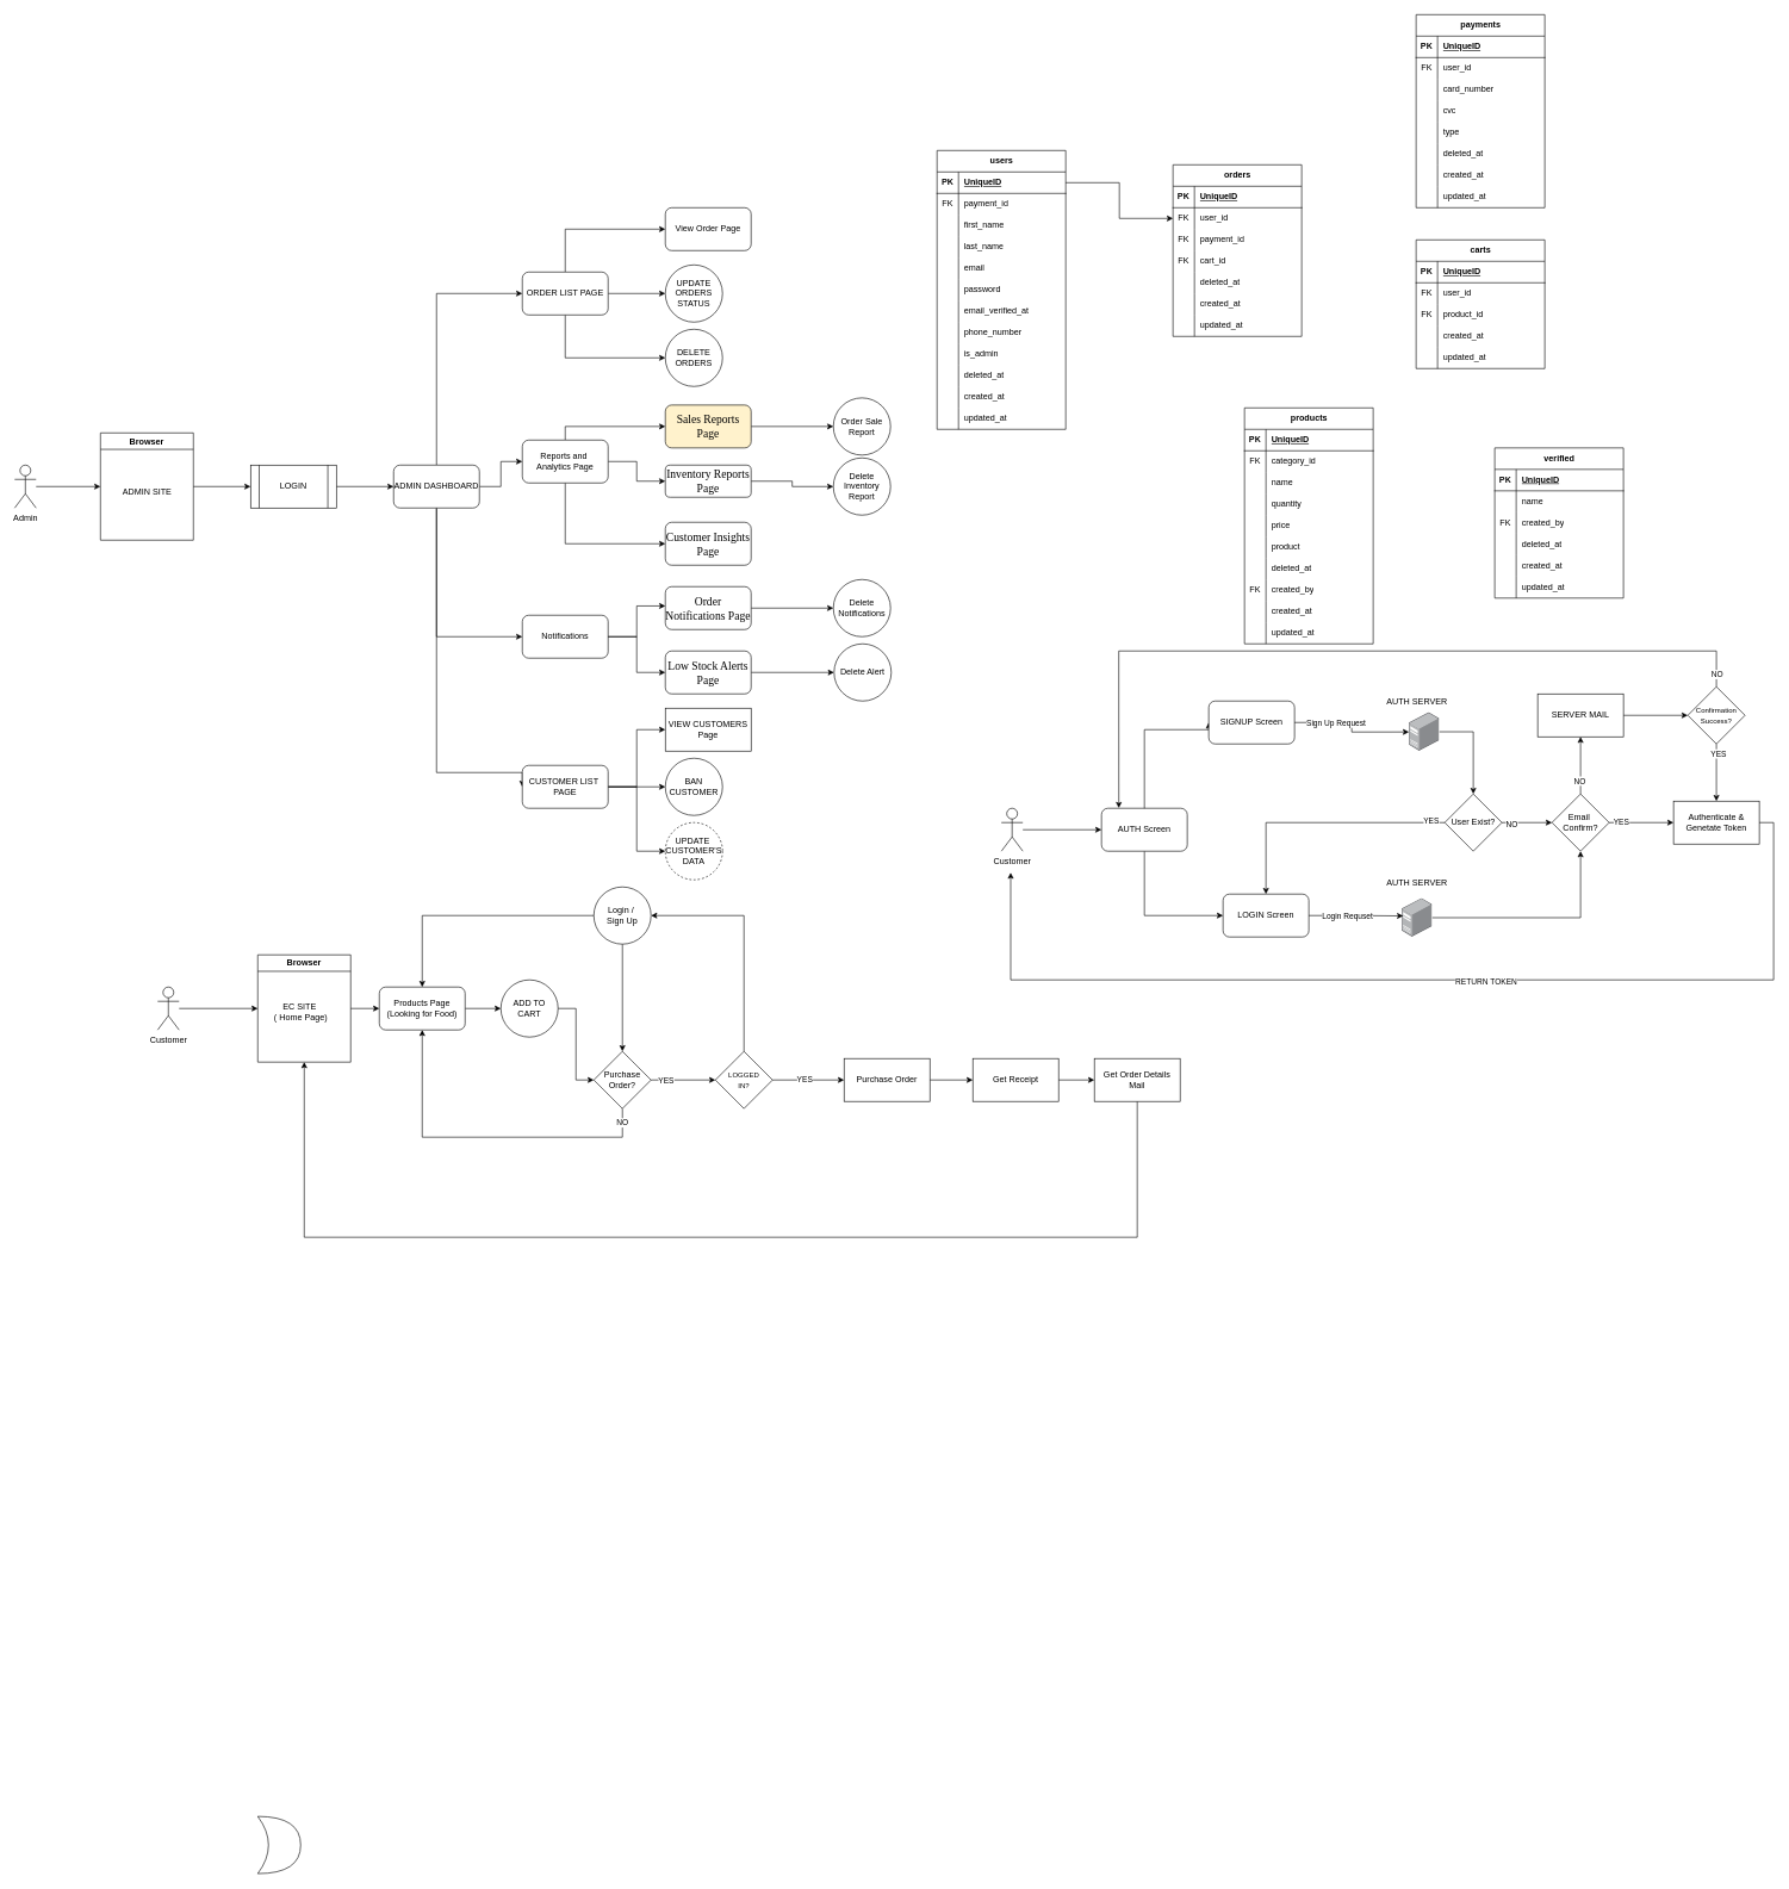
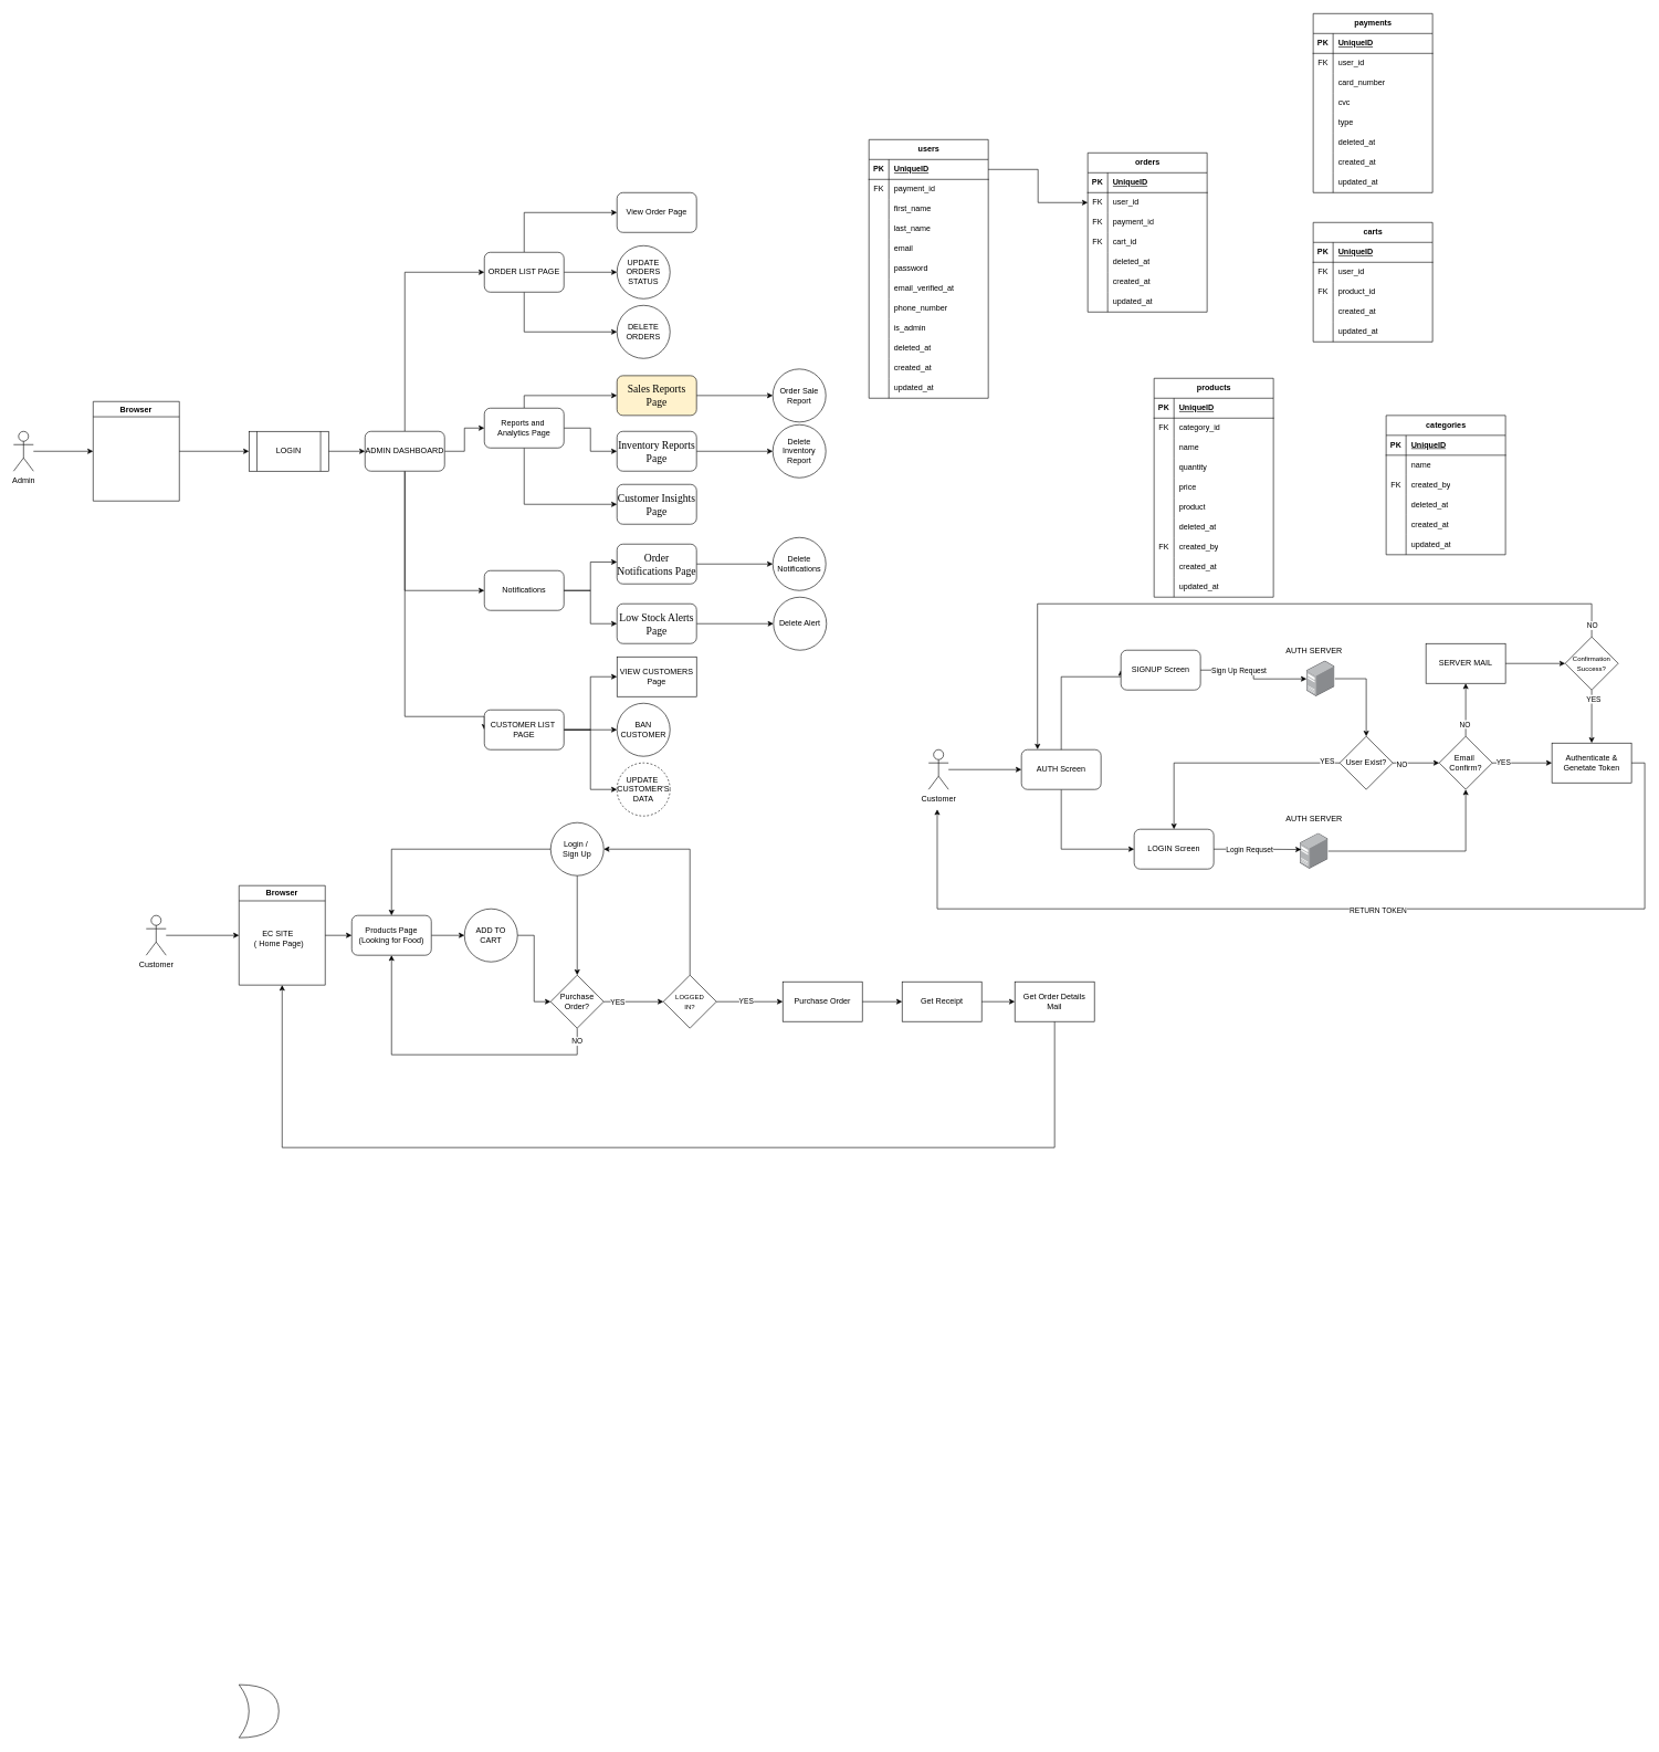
- <mxCell id="220" value="verified" style="shape=table;startSize=30;container=1;collapsible=1;childLayout=tableLayout;fixedRows=1;rowLines=0;fontStyle=1;align=center;resizeLast=1;html=1;" vertex="1" parent="1"><mxGeometry x="2090" y="626" width="180" height="210" as="geometry" /></mxCell>
+ <mxCell id="220" value="categories" style="shape=table;startSize=30;container=1;collapsible=1;childLayout=tableLayout;fixedRows=1;rowLines=0;fontStyle=1;align=center;resizeLast=1;html=1;" vertex="1" parent="1"><mxGeometry x="2090" y="626" width="180" height="210" as="geometry" /></mxCell>
- <mxCell id="63" value="&lt;span style=&quot;font-family: -webkit-standard; font-size: medium; text-align: start; caret-color: rgb(0, 0, 0);&quot;&gt;Inventory Reports Page&lt;/span&gt;" style="rounded=1;whiteSpace=wrap;html=1;" parent="1" vertex="1"><mxGeometry x="930" y="650" width="120" height="45" as="geometry" /></mxCell>
+ <mxCell id="63" value="&lt;span style=&quot;font-family: -webkit-standard; font-size: medium; text-align: start; caret-color: rgb(0, 0, 0);&quot;&gt;Inventory Reports Page&lt;/span&gt;" style="rounded=1;whiteSpace=wrap;html=1;" parent="1" vertex="1"><mxGeometry x="930" y="650" width="120" height="60" as="geometry" /></mxCell>
- <mxCell id="55" value="LOGIN" style="shape=process;whiteSpace=wrap;html=1;backgroundOutline=1;" parent="1" vertex="1"><mxGeometry x="350" y="650" width="120" height="60" as="geometry" /></mxCell>
+ <mxCell id="55" value="LOGIN" style="shape=process;whiteSpace=wrap;html=1;backgroundOutline=1;" parent="1" vertex="1"><mxGeometry x="375" y="650" width="120" height="60" as="geometry" /></mxCell>
- <mxCell id="31" value="ADMIN SITE&lt;div&gt;&lt;br&gt;&lt;/div&gt;" style="text;html=1;align=center;verticalAlign=middle;resizable=0;points=[];autosize=1;strokeColor=none;fillColor=none;" parent="30" vertex="1"><mxGeometry x="20" y="70" width="90" height="40" as="geometry" /></mxCell>
